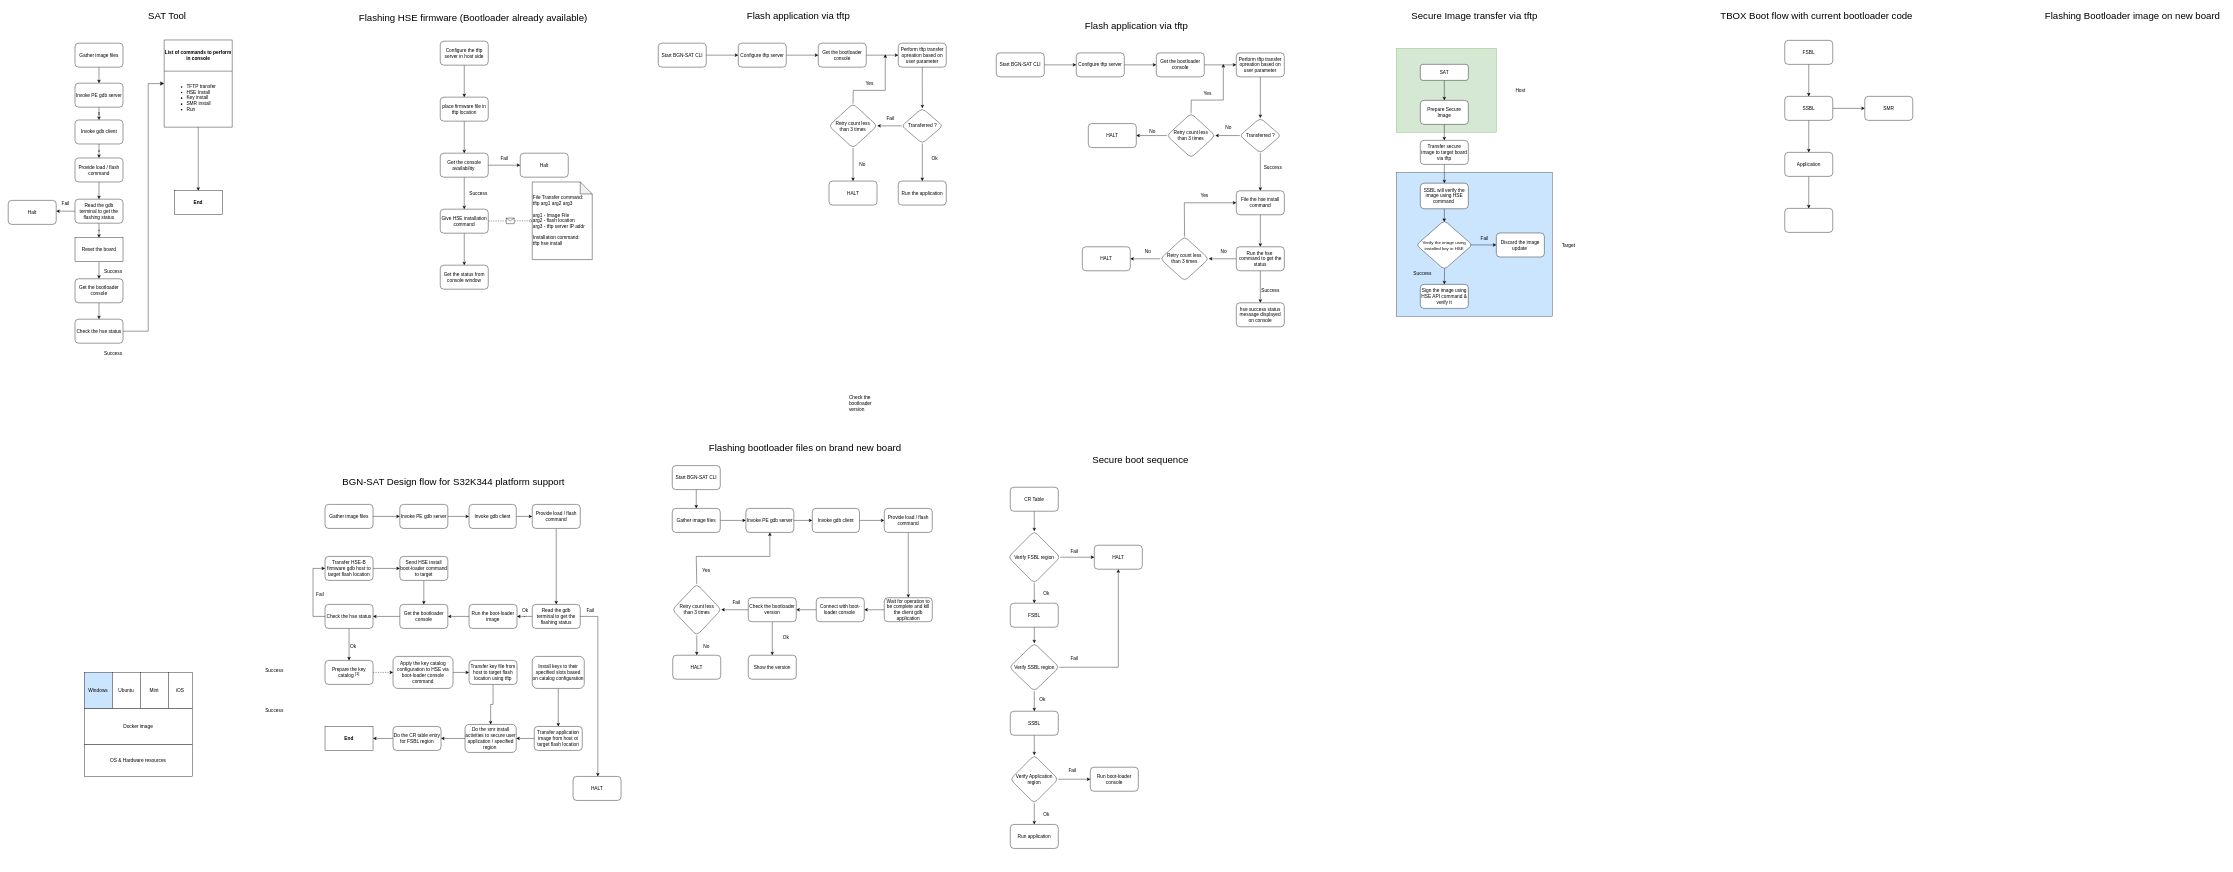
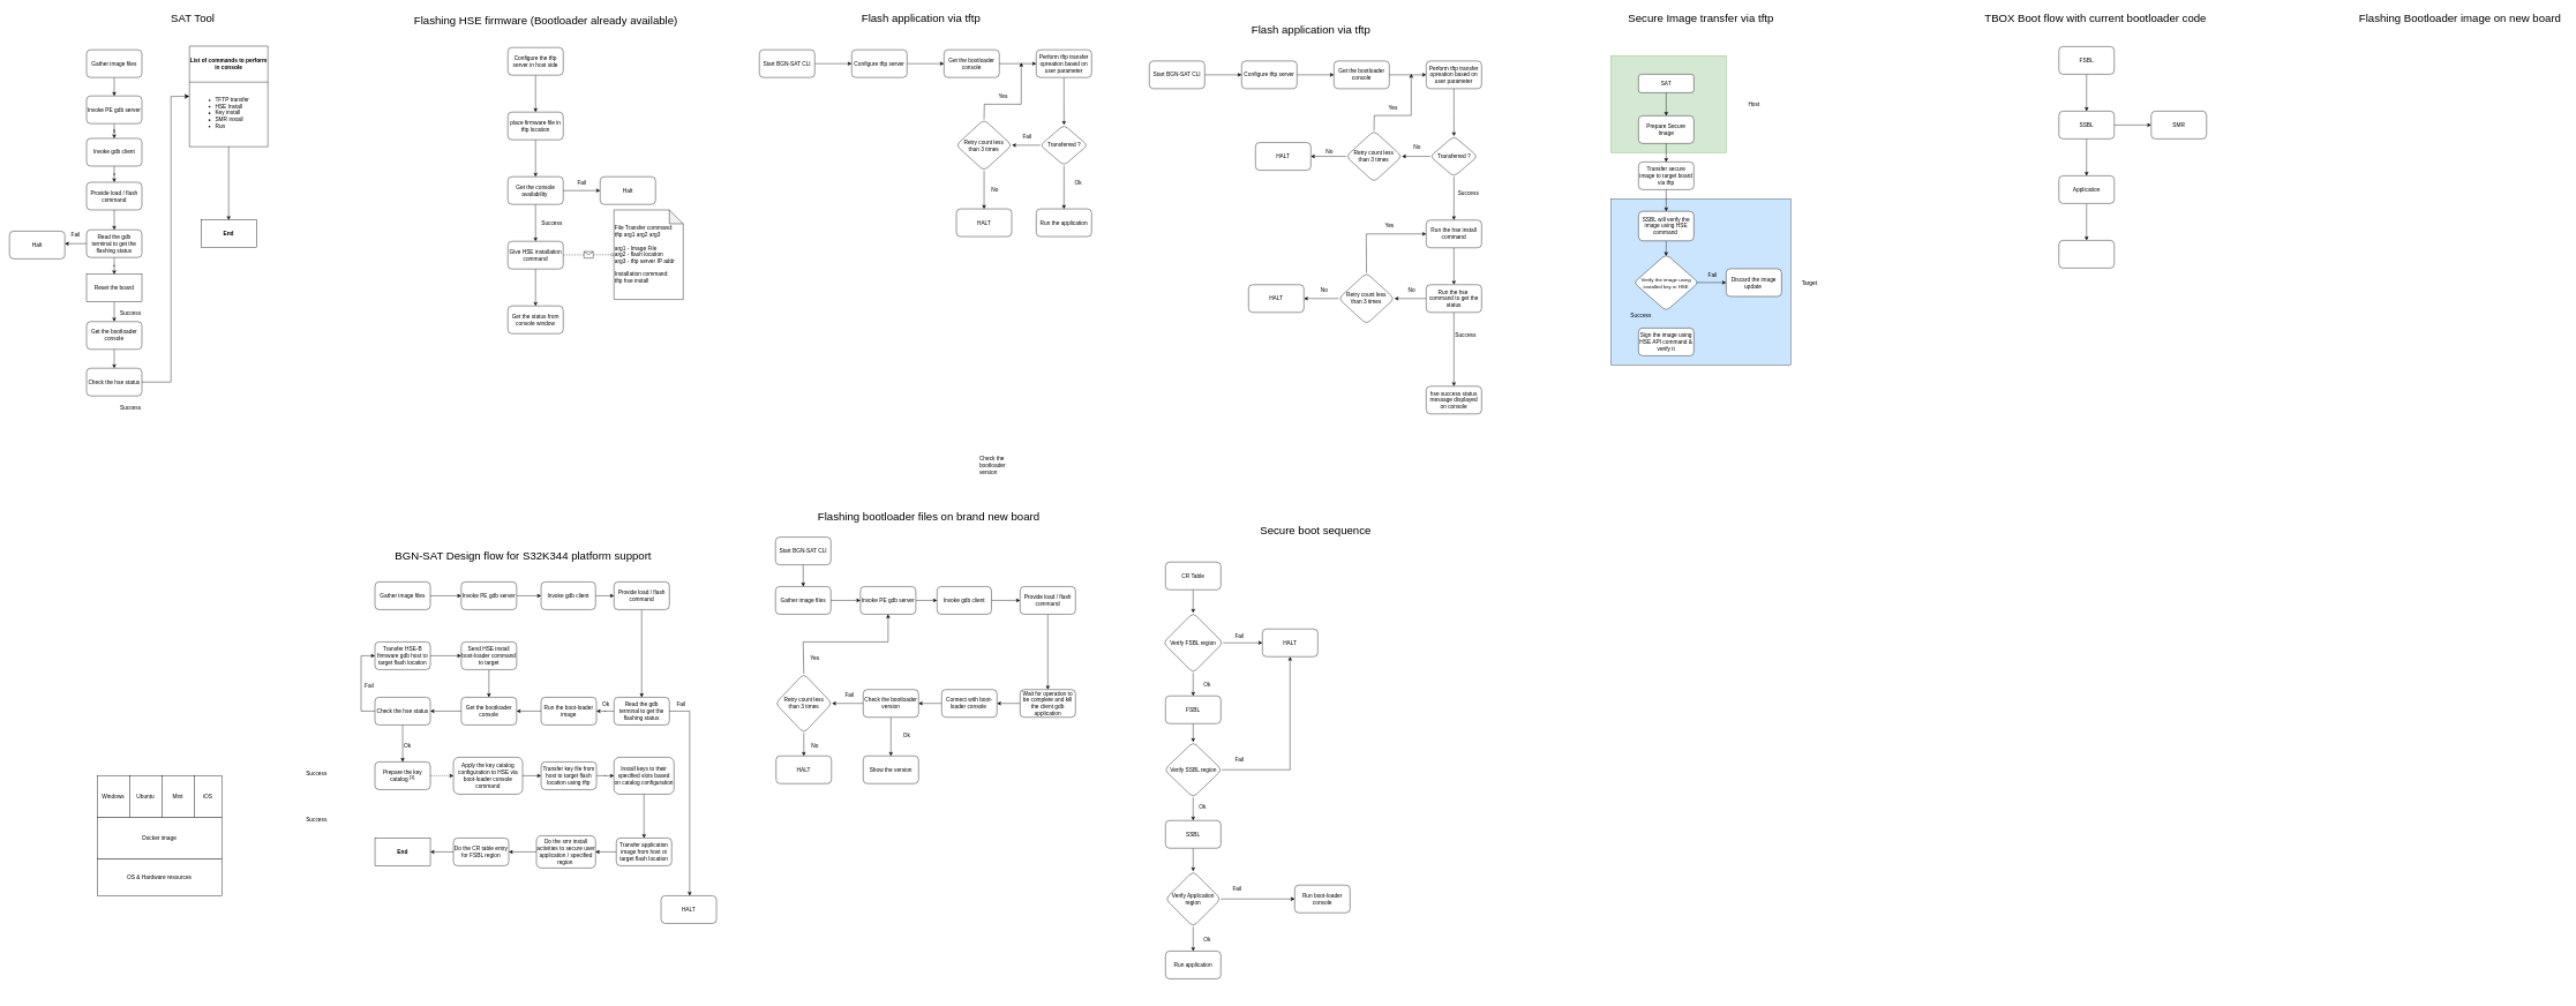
- <mxCell id="216" value="File the hse install command" style="whiteSpace=wrap;html=1;rounded=1;" vertex="1" parent="1"><mxGeometry x="3090" y="476" width="120" height="60" as="geometry" /></mxCell>
+ <mxCell id="216" value="Run the hse install command" style="whiteSpace=wrap;html=1;rounded=1;" vertex="1" parent="1"><mxGeometry x="3090" y="476" width="120" height="60" as="geometry" /></mxCell>
- <mxCell id="18" value="" style="endArrow=classic;html=1;rounded=0;exitX=0.505;exitY=0.977;exitDx=0;exitDy=0;entryX=0.5;entryY=0;entryDx=0;entryDy=0;exitPerimeter=0;" parent="1" source="11" target="12" edge="1"><mxGeometry width="50" height="50" relative="1" as="geometry"><mxPoint x="3770" y="610" as="sourcePoint" /><mxPoint x="3820" y="560" as="targetPoint" /></mxGeometry></mxCell>
- <mxCell id="232" value="hse success status message displayed on console" style="whiteSpace=wrap;html=1;rounded=1;" vertex="1" parent="1"><mxGeometry x="3090" y="756" width="120" height="60" as="geometry" /></mxCell>
+ <mxCell id="232" value="hse success status message displayed on console" style="whiteSpace=wrap;html=1;rounded=1;" vertex="1" parent="1"><mxGeometry x="3090" y="836" width="120" height="60" as="geometry" /></mxCell>
- <mxCell id="79" value="Windows" style="whiteSpace=wrap;html=1;rounded=0;fillColor=#cce5ff;" parent="1" vertex="1"><mxGeometry x="210" y="1680" width="70" height="90" as="geometry" /></mxCell>
+ <mxCell id="79" value="Windows" style="whiteSpace=wrap;html=1;rounded=0;" parent="1" vertex="1"><mxGeometry x="210" y="1680" width="70" height="90" as="geometry" /></mxCell>
- <mxCell id="112" value="" style="edgeStyle=orthogonalEdgeStyle;rounded=0;orthogonalLoop=1;jettySize=auto;html=1;" parent="1" source="113" target="111" edge="1"><mxGeometry relative="1" as="geometry" /></mxCell>
+ <mxCell id="112" value="" style="edgeStyle=orthogonalEdgeStyle;rounded=0;orthogonalLoop=1;jettySize=auto;html=1;" parent="1" source="113" target="109" edge="1"><mxGeometry relative="1" as="geometry" /></mxCell>
- <mxCell id="169" value="Run boot-loader console" style="whiteSpace=wrap;html=1;rounded=1;" parent="1" vertex="1"><mxGeometry x="2725" y="1917" width="120" height="60" as="geometry" /></mxCell>
+ <mxCell id="169" value="Run boot-loader console" style="whiteSpace=wrap;html=1;rounded=1;" parent="1" vertex="1"><mxGeometry x="2805" y="1917" width="120" height="60" as="geometry" /></mxCell>
